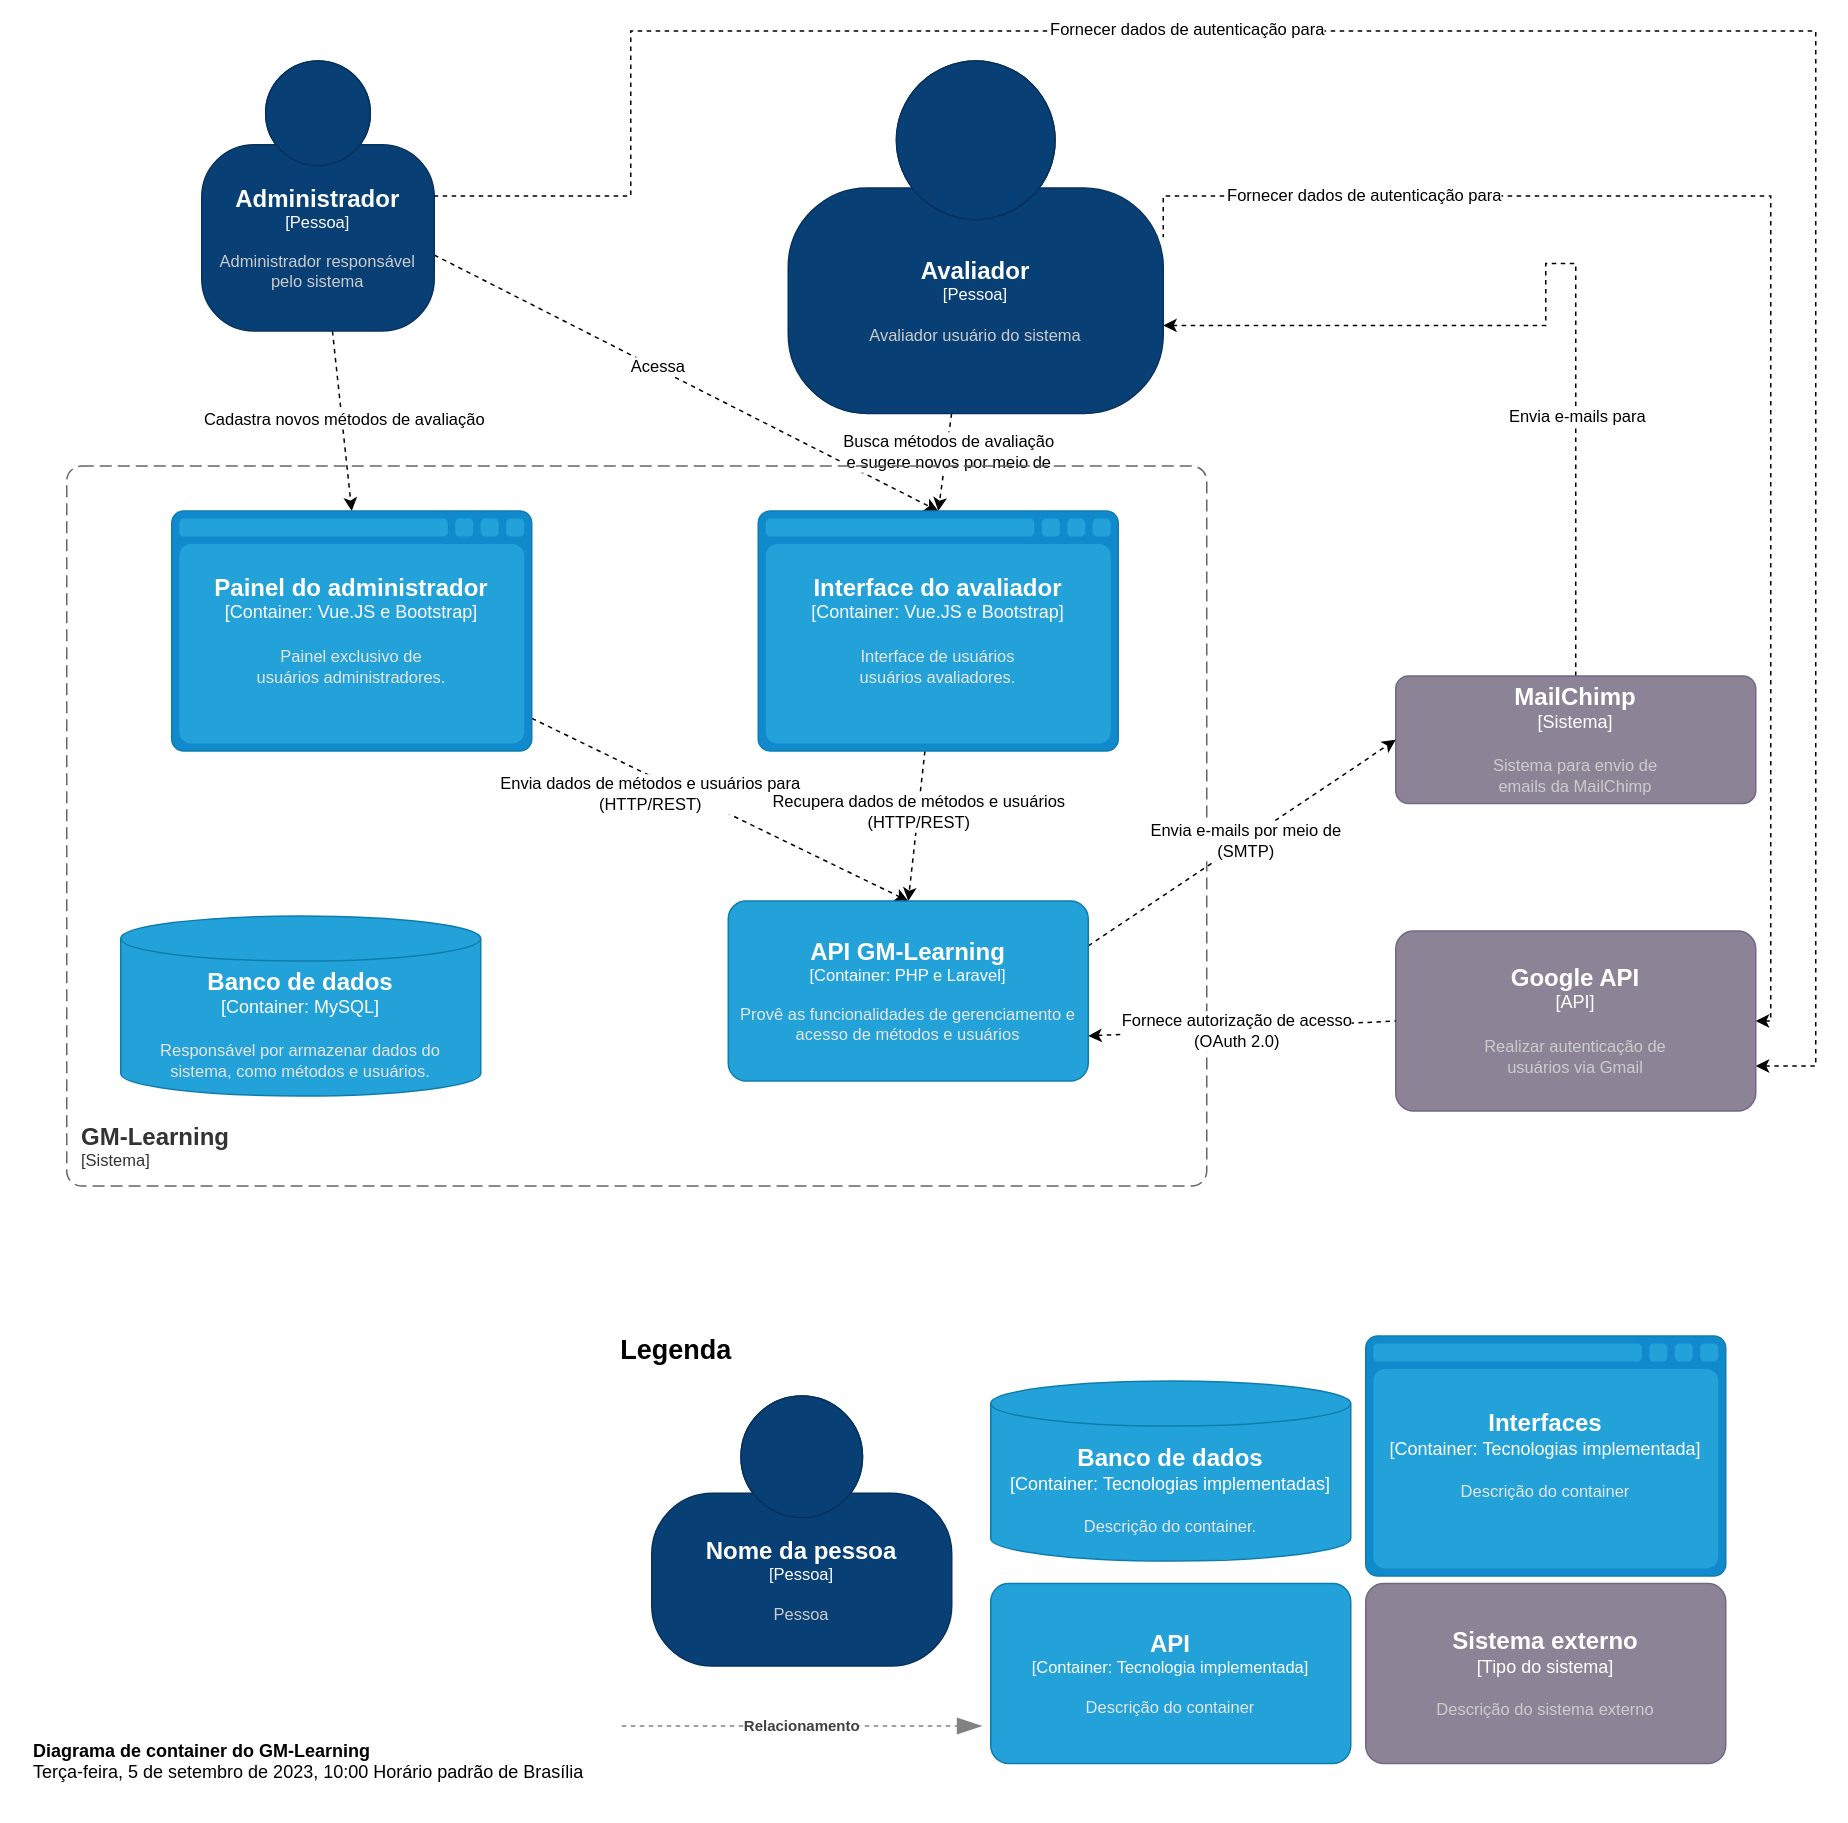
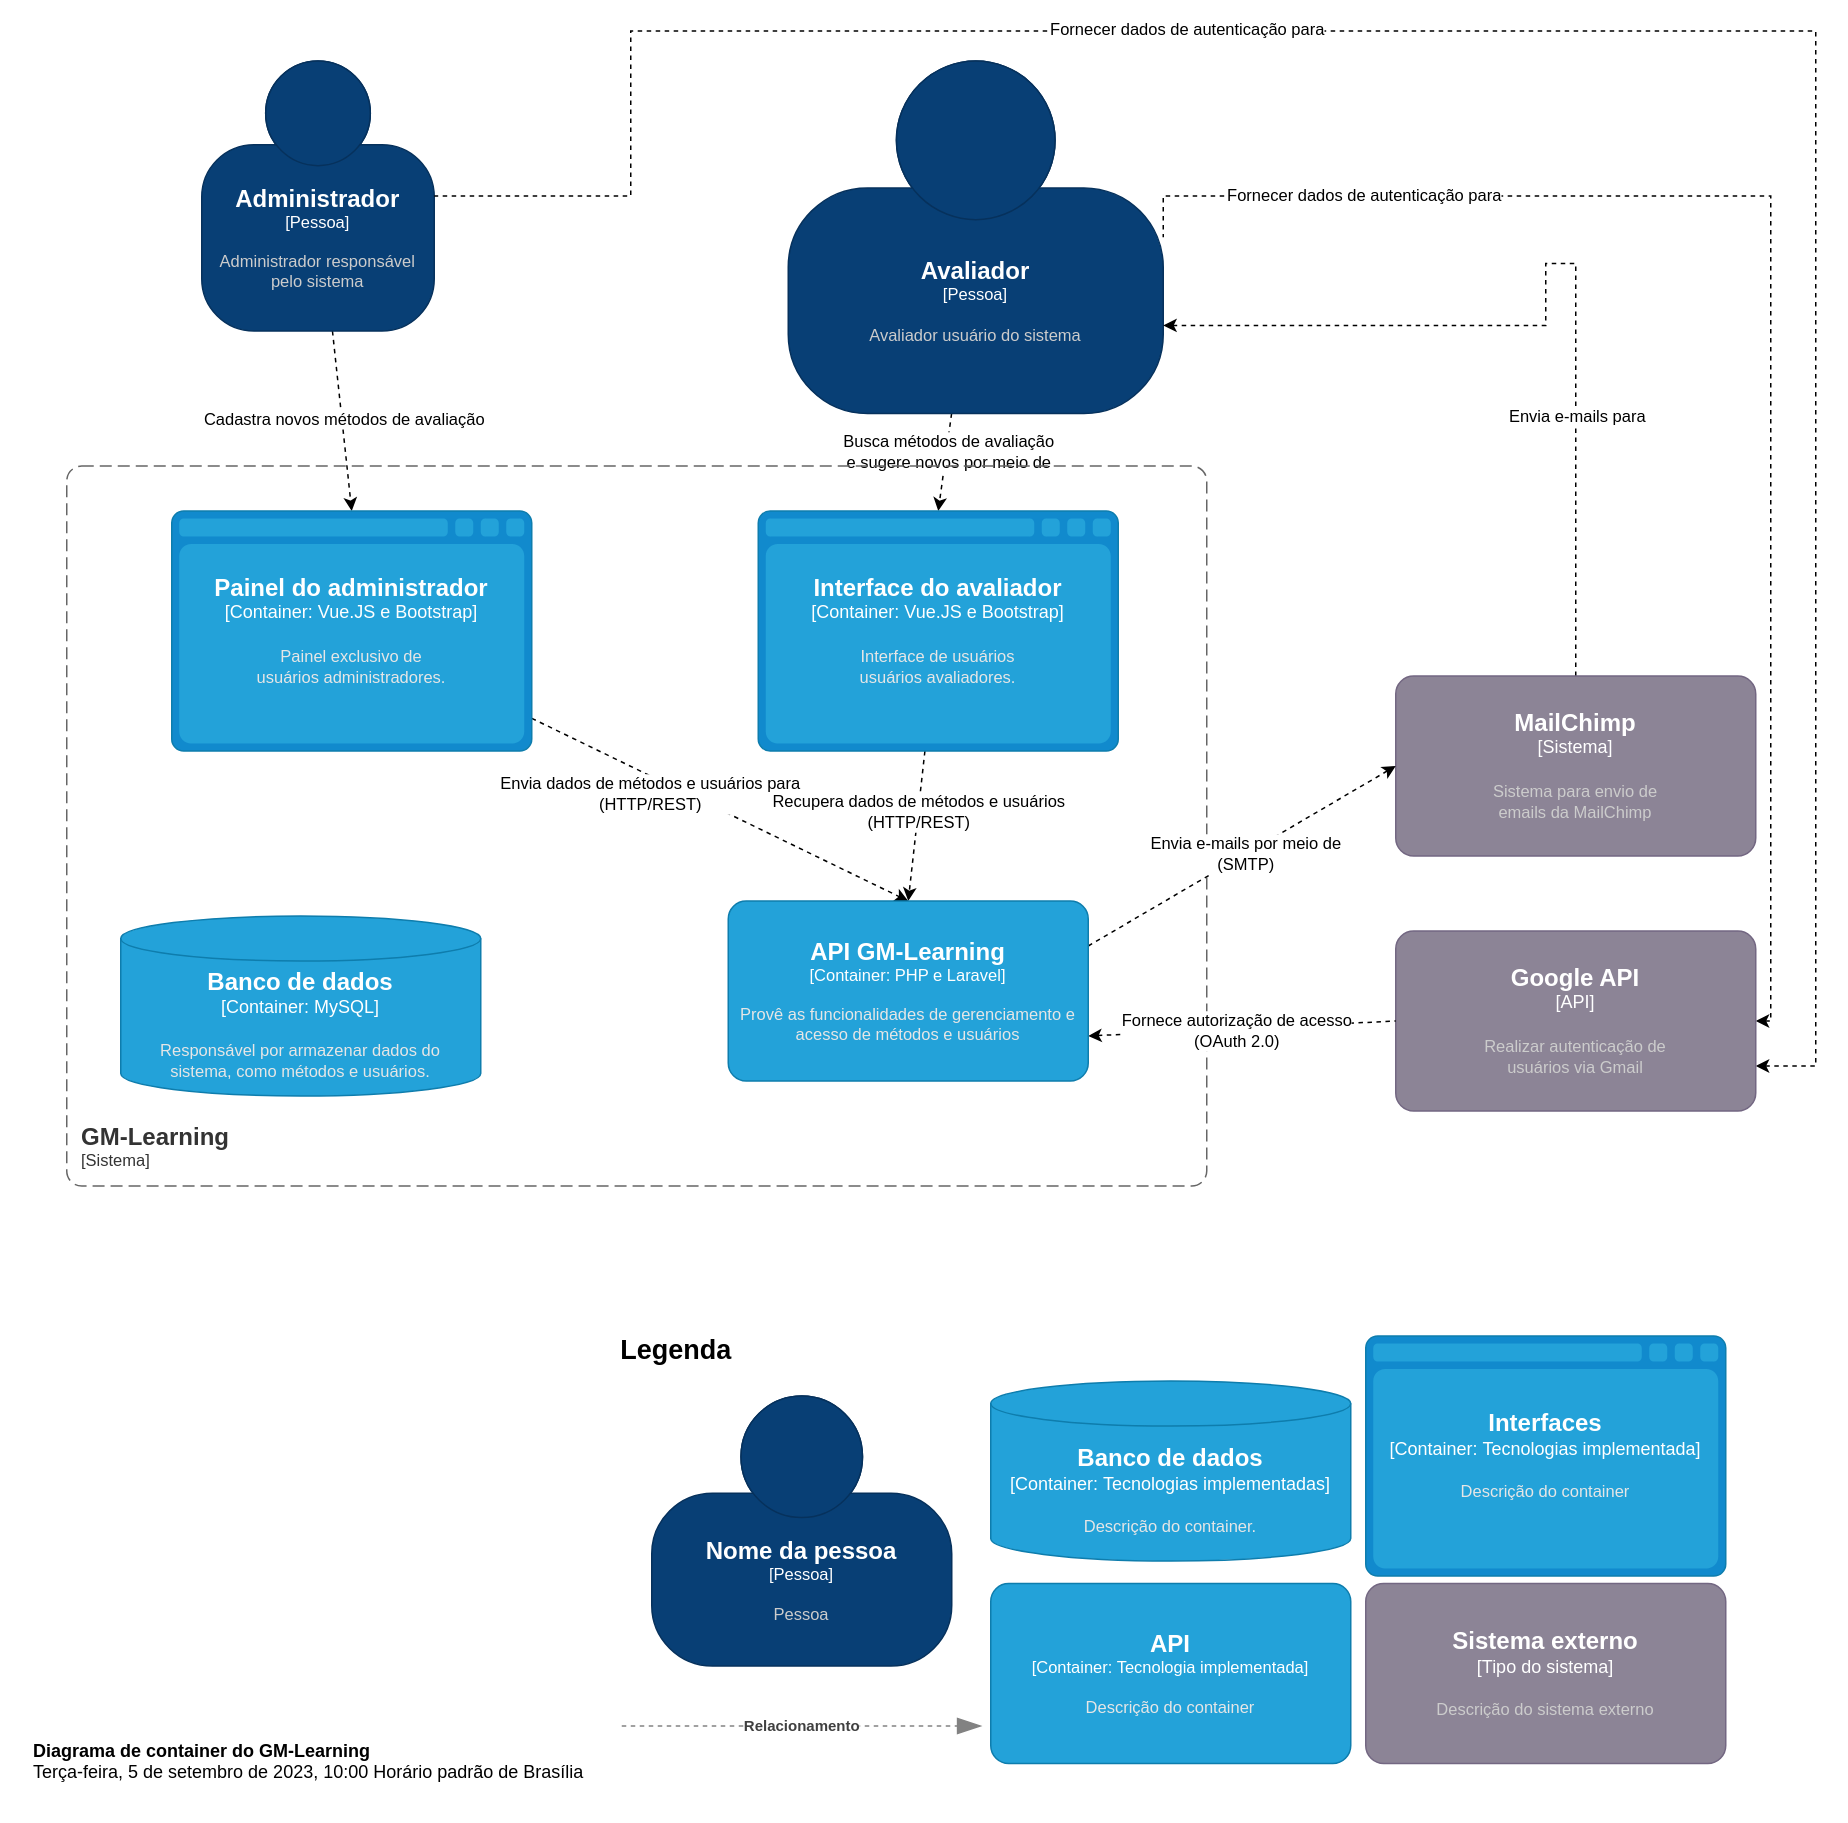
- <mxCell id="4" style="rounded=0;orthogonalLoop=1;jettySize=auto;html=1;entryX=0.5;entryY=0;entryDx=0;entryDy=0;entryPerimeter=0;dashed=1;" edge="1" parent="1" source="6" target="30"><mxGeometry relative="1" as="geometry"><Array as="points" /></mxGeometry></mxCell>
- <mxCell id="5" value="Acessa" style="edgeLabel;html=1;align=center;verticalAlign=middle;resizable=0;points=[];" connectable="0" vertex="1" parent="4"><mxGeometry x="-0.008" y="1" relative="1" as="geometry"><mxPoint x="-19" y="-10" as="offset" /></mxGeometry></mxCell>
- <mxCell id="18" value="&lt;font style=&quot;font-size: 16px&quot;&gt;&lt;b&gt;MailChimp&lt;/b&gt;&lt;/font&gt;&lt;div&gt;[Sistema]&lt;/div&gt;&lt;br&gt;&lt;div&gt;&lt;font style=&quot;font-size: 11px&quot;&gt;&lt;font color=&quot;#cccccc&quot;&gt;Sistema para envio de&#10;emails da MailChimp&lt;/font&gt;&lt;/div&gt;" style="rounded=1;whiteSpace=wrap;html=1;labelBackgroundColor=none;fillColor=#8C8496;fontColor=#ffffff;align=center;arcSize=10;strokeColor=#736782;metaEdit=1;resizable=0;points=[[0.25,0,0],[0.5,0,0],[0.75,0,0],[1,0.25,0],[1,0.5,0],[1,0.75,0],[0.75,1,0],[0.5,1,0],[0.25,1,0],[0,0.75,0],[0,0.5,0],[0,0.25,0]];" vertex="1" parent="1"><mxGeometry x="930" y="450" width="240" height="85" as="geometry" /></mxCell>
+ <mxCell id="18" value="&lt;font style=&quot;font-size: 16px&quot;&gt;&lt;b&gt;MailChimp&lt;/b&gt;&lt;/font&gt;&lt;div&gt;[Sistema]&lt;/div&gt;&lt;br&gt;&lt;div&gt;&lt;font style=&quot;font-size: 11px&quot;&gt;&lt;font color=&quot;#cccccc&quot;&gt;Sistema para envio de&#10;emails da MailChimp&lt;/font&gt;&lt;/div&gt;" style="rounded=1;whiteSpace=wrap;html=1;labelBackgroundColor=none;fillColor=#8C8496;fontColor=#ffffff;align=center;arcSize=10;strokeColor=#736782;metaEdit=1;resizable=0;points=[[0.25,0,0],[0.5,0,0],[0.75,0,0],[1,0.25,0],[1,0.5,0],[1,0.75,0],[0.75,1,0],[0.5,1,0],[0.25,1,0],[0,0.75,0],[0,0.5,0],[0,0.25,0]];" vertex="1" parent="1"><mxGeometry x="930" y="450" width="240" height="120" as="geometry" /></mxCell>
